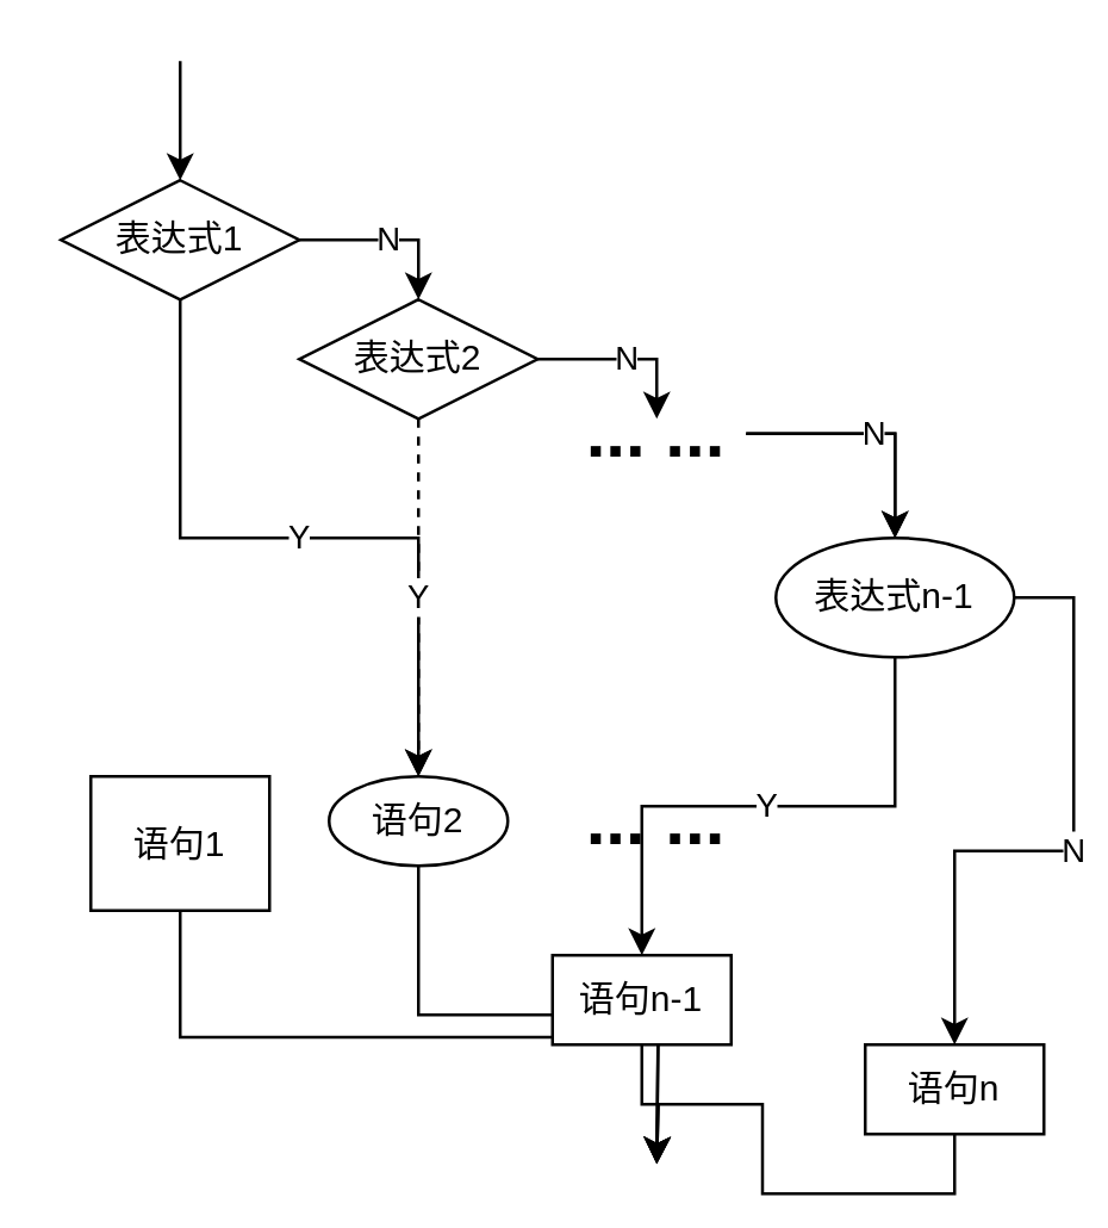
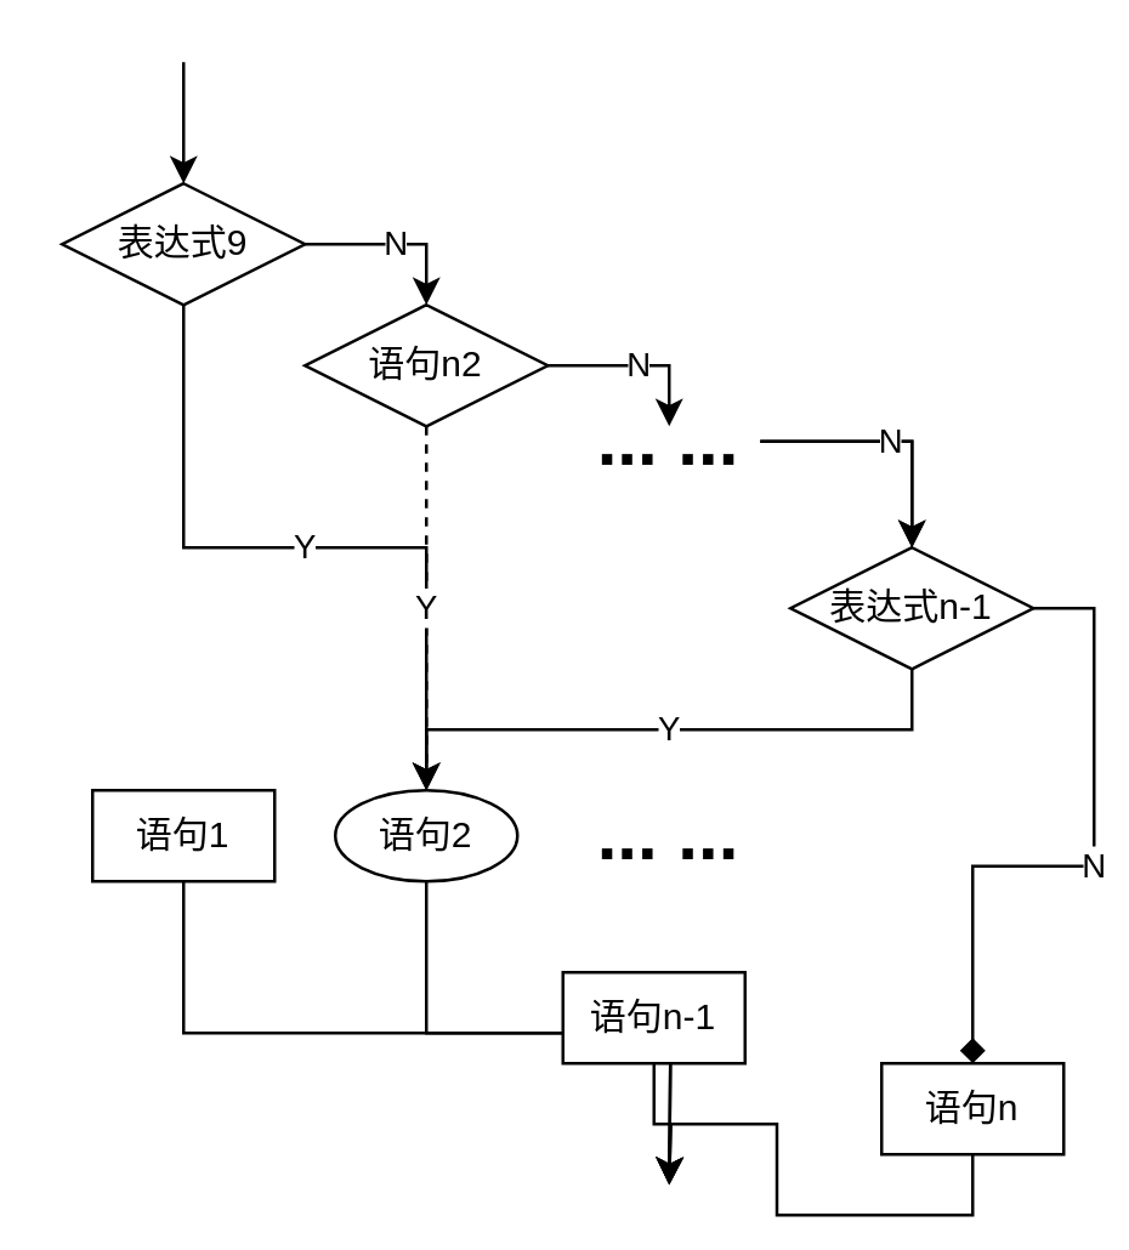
- <mxCell id="4" value="表达式1" style="rhombus;whiteSpace=wrap;html=1;" vertex="1" parent="1"><mxGeometry x="20" y="60" width="80" height="40" as="geometry" /></mxCell>
+ <mxCell id="4" value="表达式9" style="rhombus;whiteSpace=wrap;html=1;" vertex="1" parent="1"><mxGeometry x="20" y="60" width="80" height="40" as="geometry" /></mxCell>
- <mxCell id="7" value="表达式2" style="rhombus;whiteSpace=wrap;html=1;" vertex="1" parent="1"><mxGeometry x="100" y="100" width="80" height="40" as="geometry" /></mxCell>
+ <mxCell id="7" value="语句n2" style="rhombus;whiteSpace=wrap;html=1;" vertex="1" parent="1"><mxGeometry x="100" y="100" width="80" height="40" as="geometry" /></mxCell>
- <mxCell id="10" value="表达式n-1" style="ellipse;whiteSpace=wrap;html=1;" vertex="1" parent="1"><mxGeometry x="260" y="180" width="80" height="40" as="geometry" /></mxCell>
+ <mxCell id="10" value="表达式n-1" style="rhombus;whiteSpace=wrap;html=1;" vertex="1" parent="1"><mxGeometry x="260" y="180" width="80" height="40" as="geometry" /></mxCell>
- <mxCell id="8" value="Y" style="edgeStyle=orthogonalEdgeStyle;rounded=0;orthogonalLoop=1;jettySize=auto;html=1;exitX=0.5;exitY=1;exitDx=0;exitDy=0;entryX=0.5;entryY=0;entryDx=0;entryDy=0;" edge="1" parent="1" source="10" target="16"><mxGeometry relative="1" as="geometry" /></mxCell>
+ <mxCell id="8" value="Y" style="edgeStyle=orthogonalEdgeStyle;rounded=0;orthogonalLoop=1;jettySize=auto;html=1;exitX=0.5;exitY=1;exitDx=0;exitDy=0;" edge="1" parent="1" source="10" target="14"><mxGeometry relative="1" as="geometry" /></mxCell>
- <mxCell id="12" value="语句1" style="rounded=0;whiteSpace=wrap;html=1;" vertex="1" parent="1"><mxGeometry x="30" y="260" width="60" height="45" as="geometry" /></mxCell>
+ <mxCell id="12" value="语句1" style="rounded=0;whiteSpace=wrap;html=1;" vertex="1" parent="1"><mxGeometry x="30" y="260" width="60" height="30" as="geometry" /></mxCell>
- <mxCell id="9" value="N" style="edgeStyle=orthogonalEdgeStyle;rounded=0;orthogonalLoop=1;jettySize=auto;html=1;exitX=1;exitY=0.5;exitDx=0;exitDy=0;entryX=0.5;entryY=0;entryDx=0;entryDy=0;" edge="1" parent="1" source="10" target="19"><mxGeometry relative="1" as="geometry" /></mxCell>
+ <mxCell id="9" value="N" style="edgeStyle=orthogonalEdgeStyle;rounded=0;orthogonalLoop=1;jettySize=auto;html=1;exitX=1;exitY=0.5;exitDx=0;exitDy=0;entryX=0.5;entryY=0;entryDx=0;entryDy=0;endArrow=diamond;" edge="1" parent="1" source="10" target="19"><mxGeometry relative="1" as="geometry" /></mxCell>
